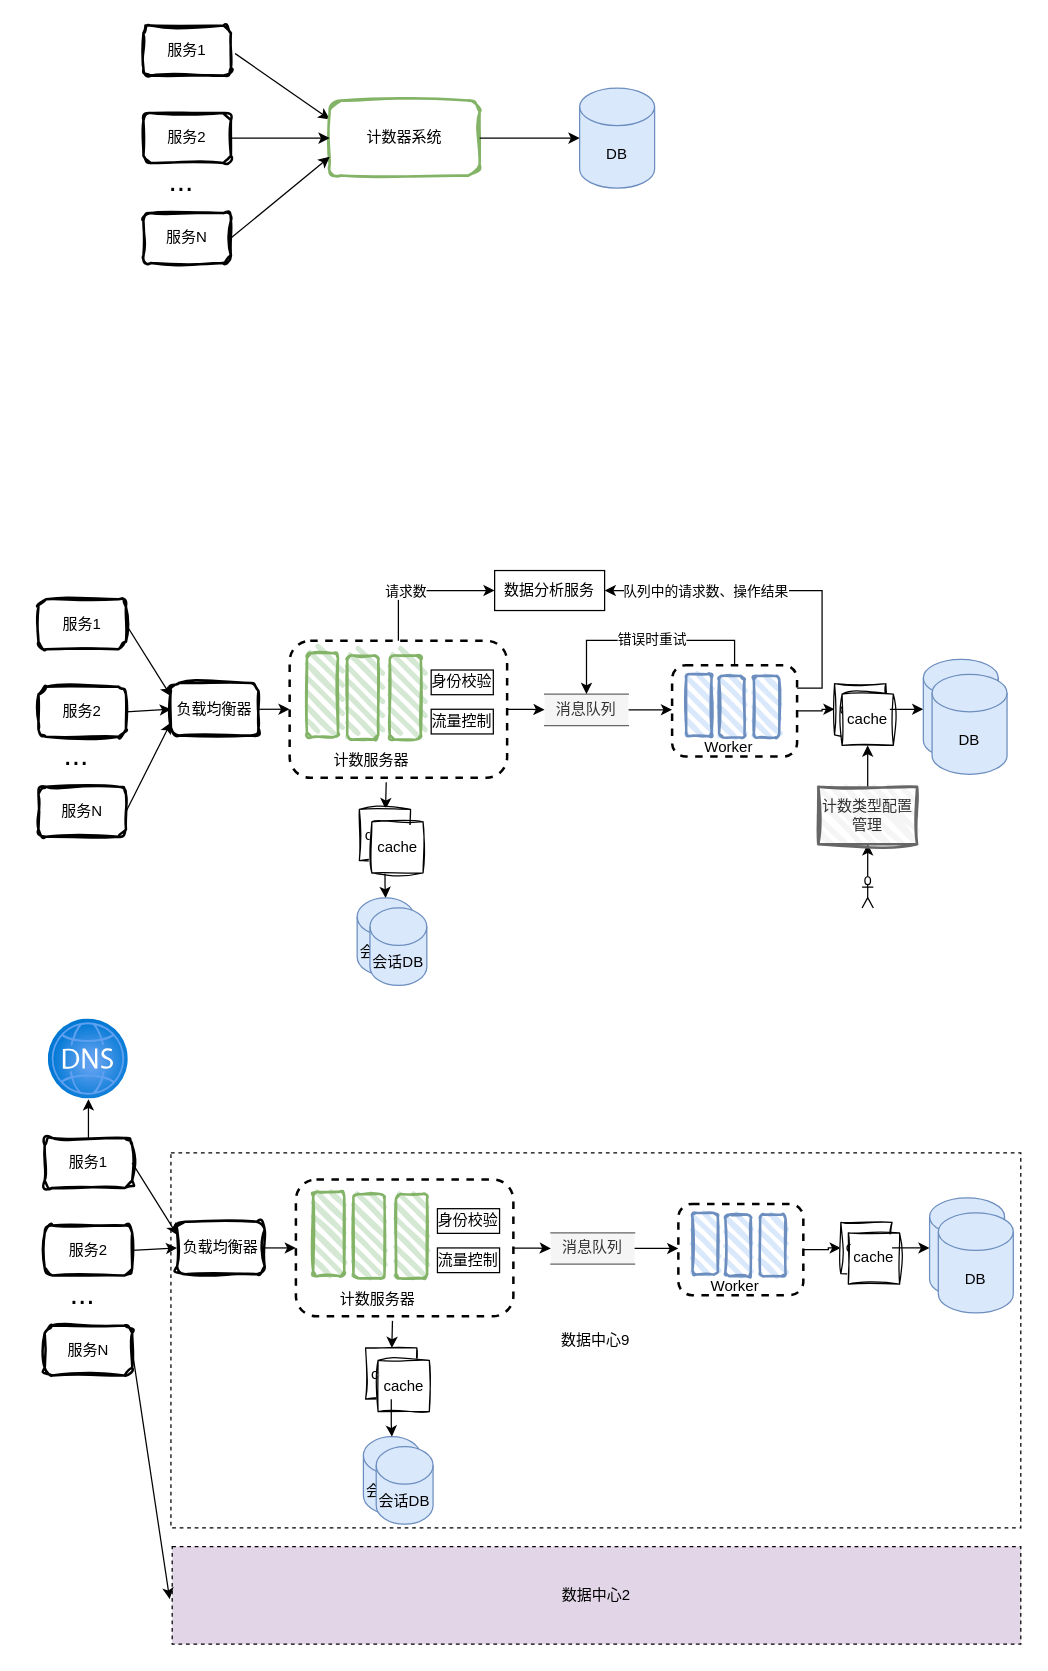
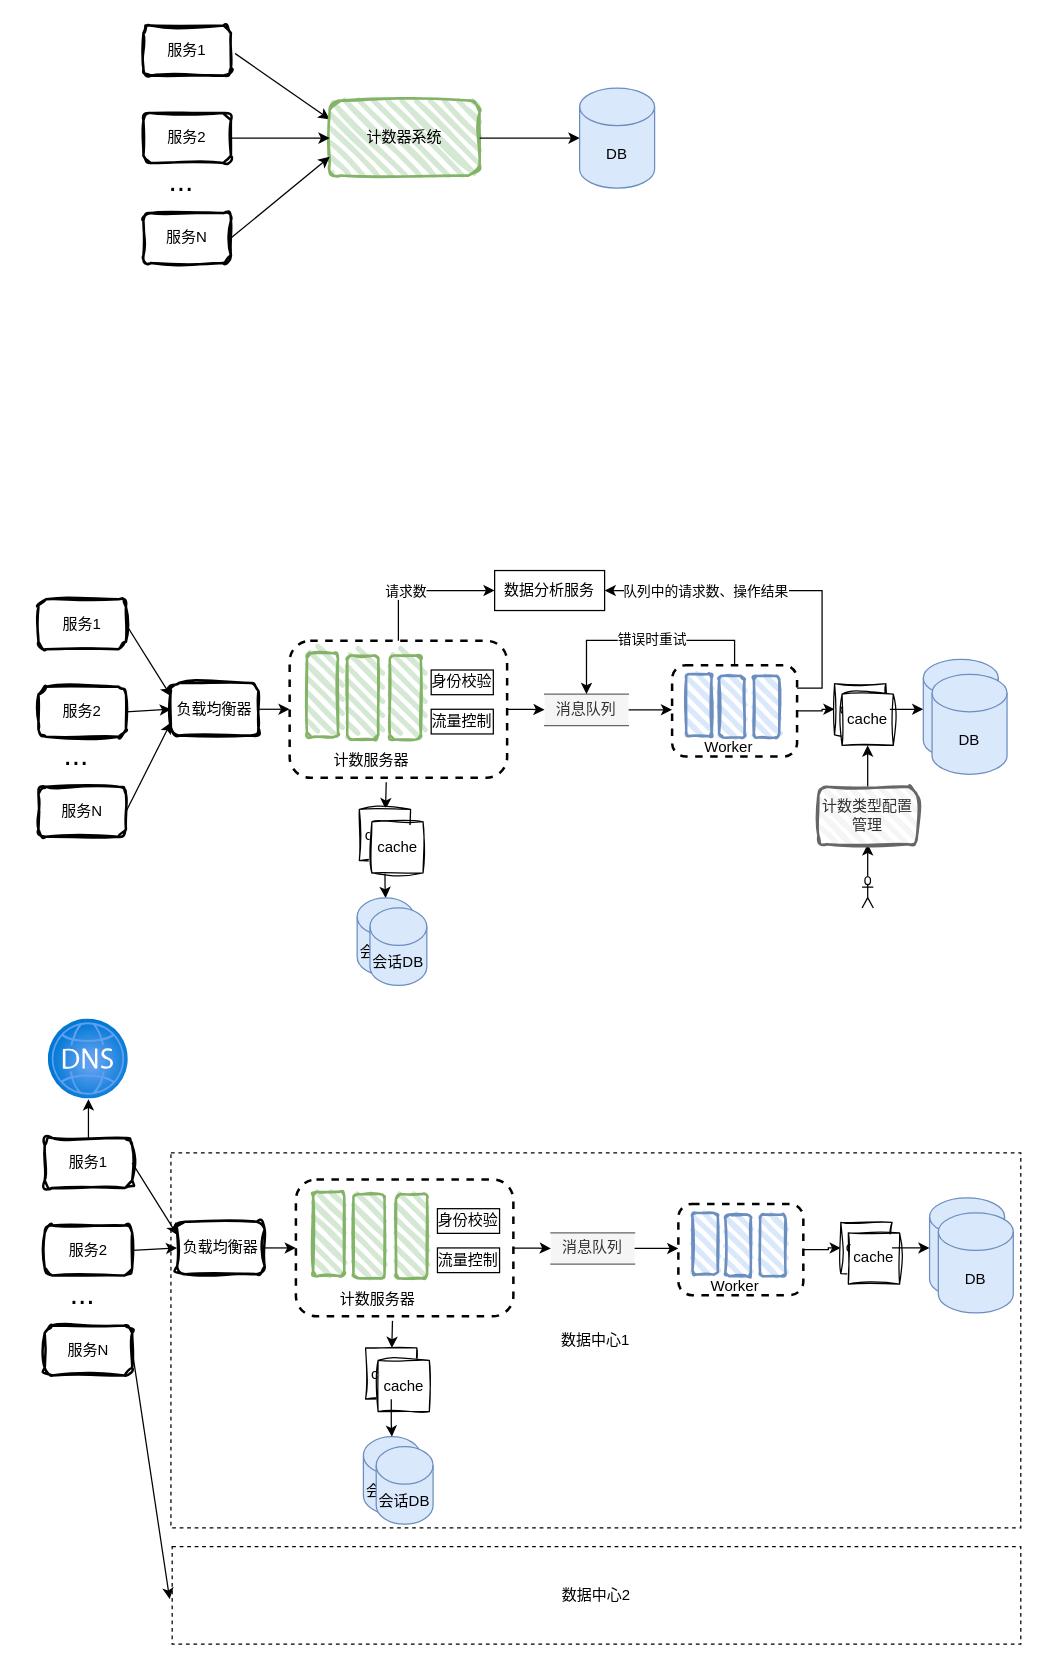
- <mxCell id="7" value="计数器系统" style="rounded=1;whiteSpace=wrap;html=1;strokeWidth=2;fillWeight=4;hachureGap=8;hachureAngle=45;fillColor=#ffffff;strokeColor=#82b366;shadow=0;sketch=1;curveFitting=1;jiggle=2;" parent="1" vertex="1"><mxGeometry x="263" y="80" width="120" height="60" as="geometry" /></mxCell>
+ <mxCell id="7" value="计数器系统" style="rounded=1;whiteSpace=wrap;html=1;strokeWidth=2;fillWeight=4;hachureGap=8;hachureAngle=45;fillColor=#d5e8d4;strokeColor=#82b366;shadow=0;sketch=1;curveFitting=1;jiggle=2;" parent="1" vertex="1"><mxGeometry x="263" y="80" width="120" height="60" as="geometry" /></mxCell>
- <mxCell id="110" value="计数类型配置管理" style="whiteSpace=wrap;html=1;strokeWidth=2;fillWeight=4;hachureGap=8;hachureAngle=45;fillColor=#f5f5f5;fontColor=#333333;strokeColor=#666666;sketch=1;curveFitting=1;jiggle=2;rounded=0;" vertex="1" parent="1"><mxGeometry x="654" y="629" width="79" height="46" as="geometry" /></mxCell>
+ <mxCell id="110" value="计数类型配置管理" style="rounded=1;whiteSpace=wrap;html=1;strokeWidth=2;fillWeight=4;hachureGap=8;hachureAngle=45;fillColor=#f5f5f5;fontColor=#333333;strokeColor=#666666;sketch=1;curveFitting=1;jiggle=2;" vertex="1" parent="1"><mxGeometry x="654" y="629" width="79" height="46" as="geometry" /></mxCell>
- <mxCell id="57" value="数据中心9" style="rounded=0;whiteSpace=wrap;html=1;dashed=1;" parent="1" vertex="1"><mxGeometry x="136" y="922" width="680" height="300" as="geometry" /></mxCell>
+ <mxCell id="57" value="数据中心1" style="rounded=0;whiteSpace=wrap;html=1;dashed=1;" parent="1" vertex="1"><mxGeometry x="136" y="922" width="680" height="300" as="geometry" /></mxCell>
- <mxCell id="54" value="数据中心2" style="rounded=0;whiteSpace=wrap;html=1;dashed=1;fillColor=#e1d5e7;" parent="1" vertex="1"><mxGeometry x="137" y="1237" width="679" height="78" as="geometry" /></mxCell>
+ <mxCell id="54" value="数据中心2" style="rounded=0;whiteSpace=wrap;html=1;dashed=1;" parent="1" vertex="1"><mxGeometry x="137" y="1237" width="679" height="78" as="geometry" /></mxCell>
